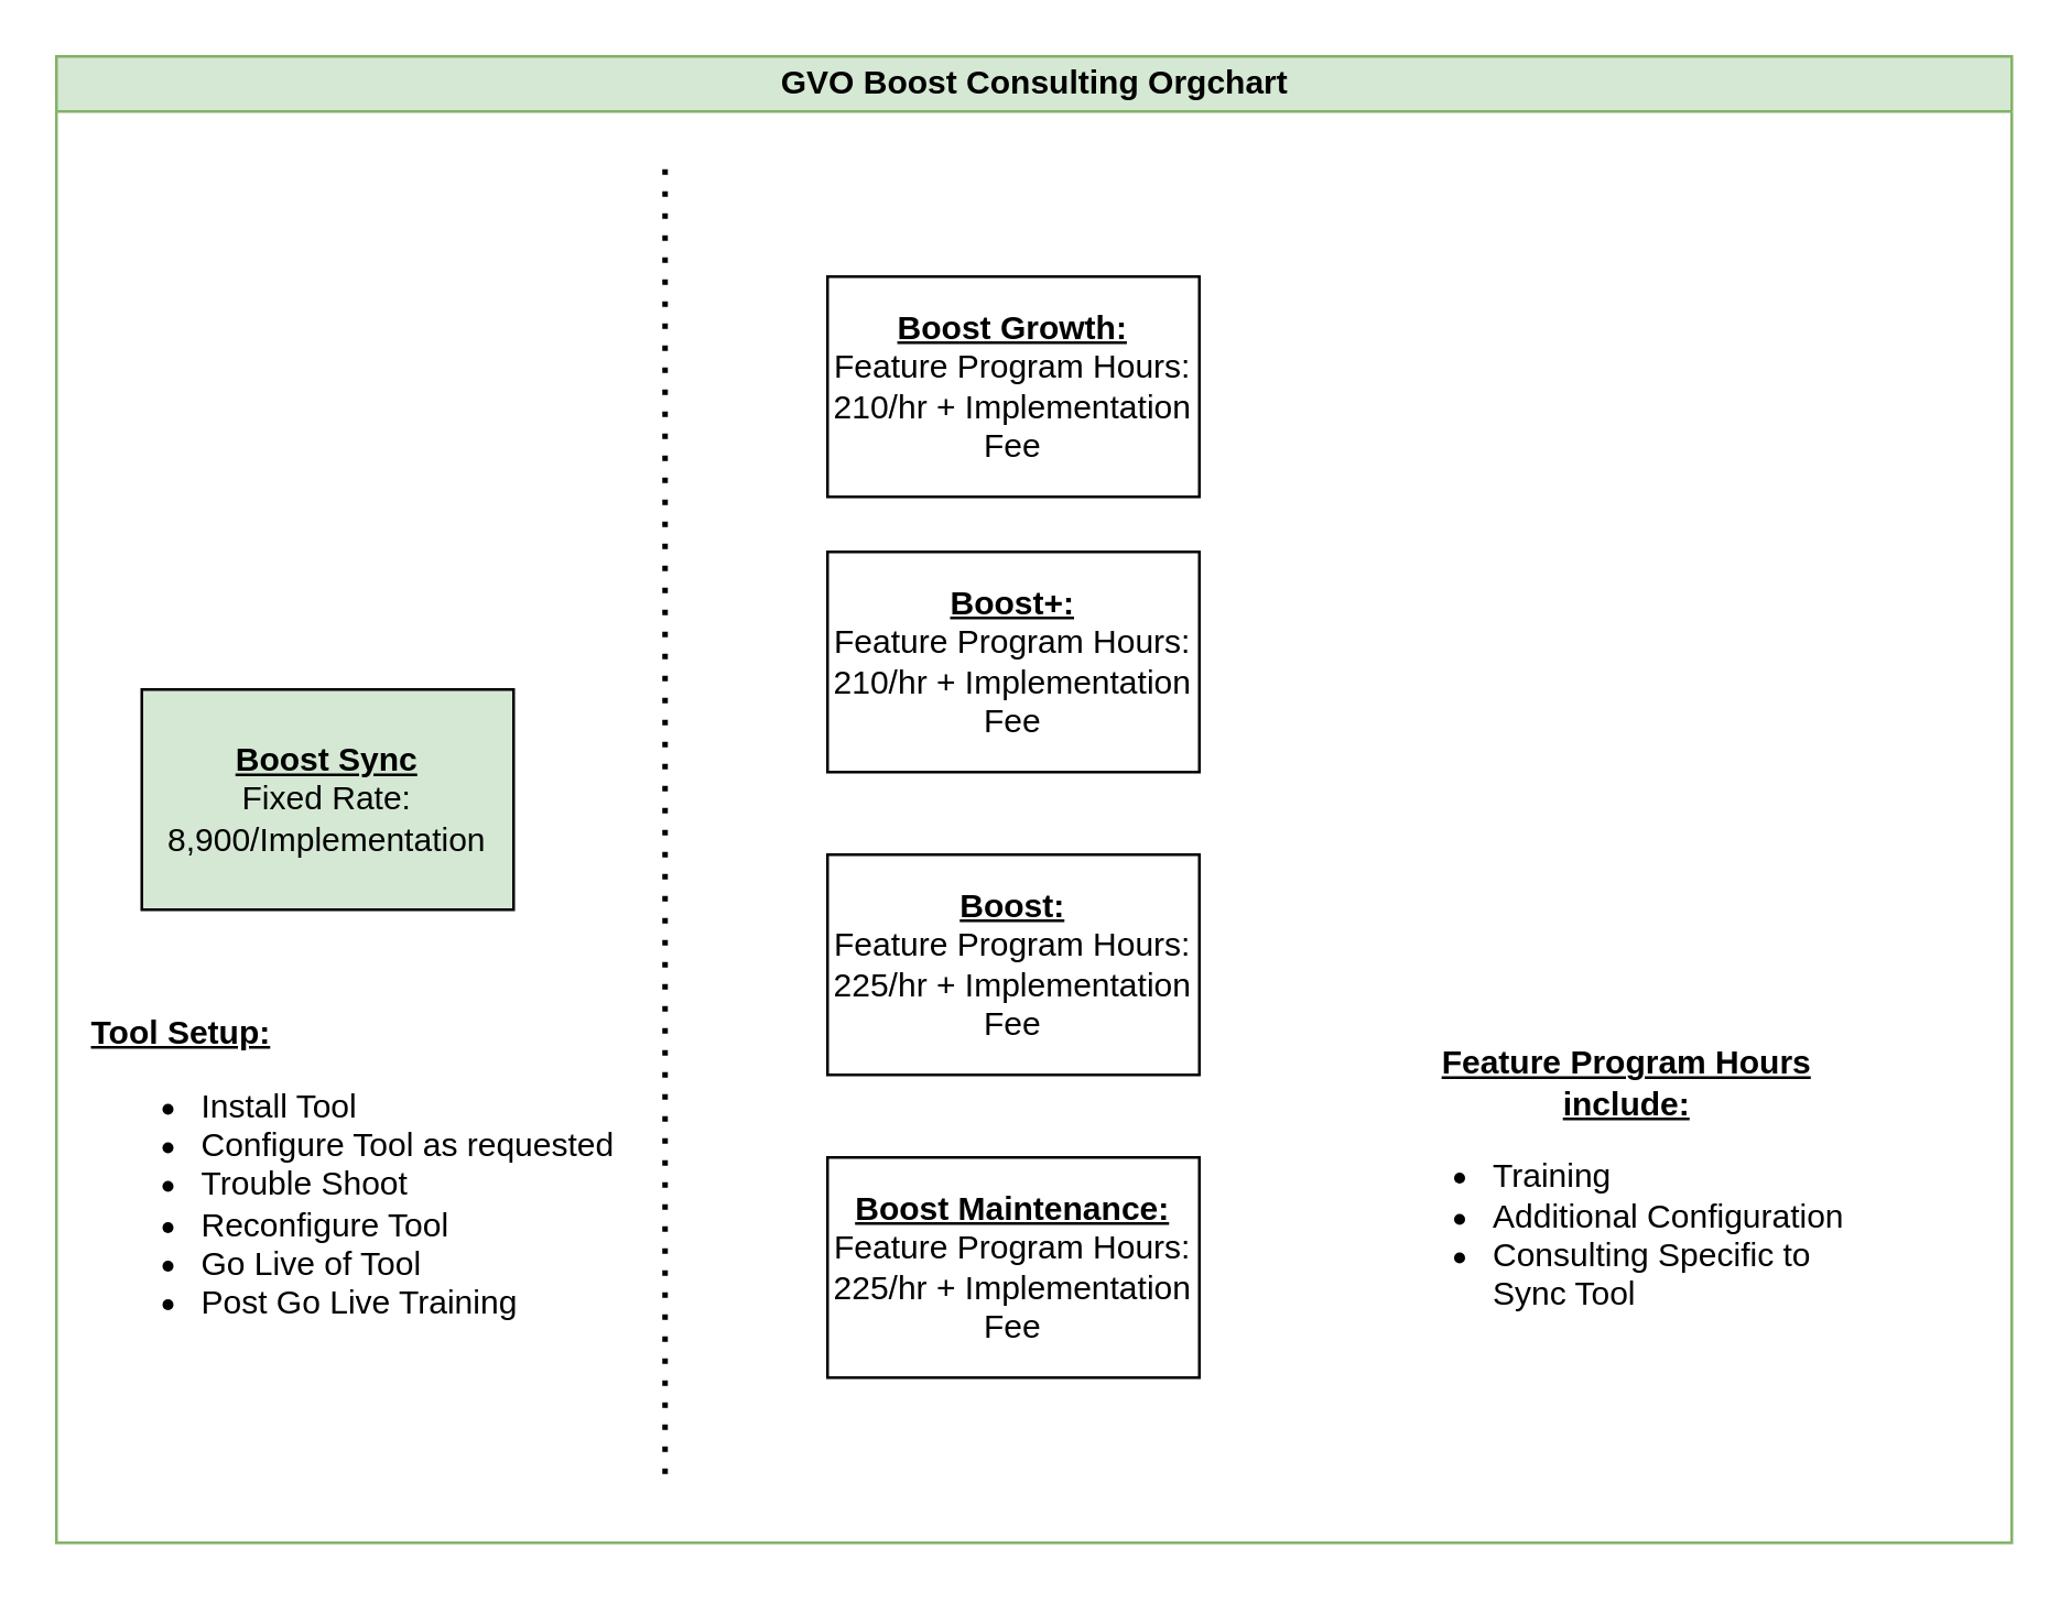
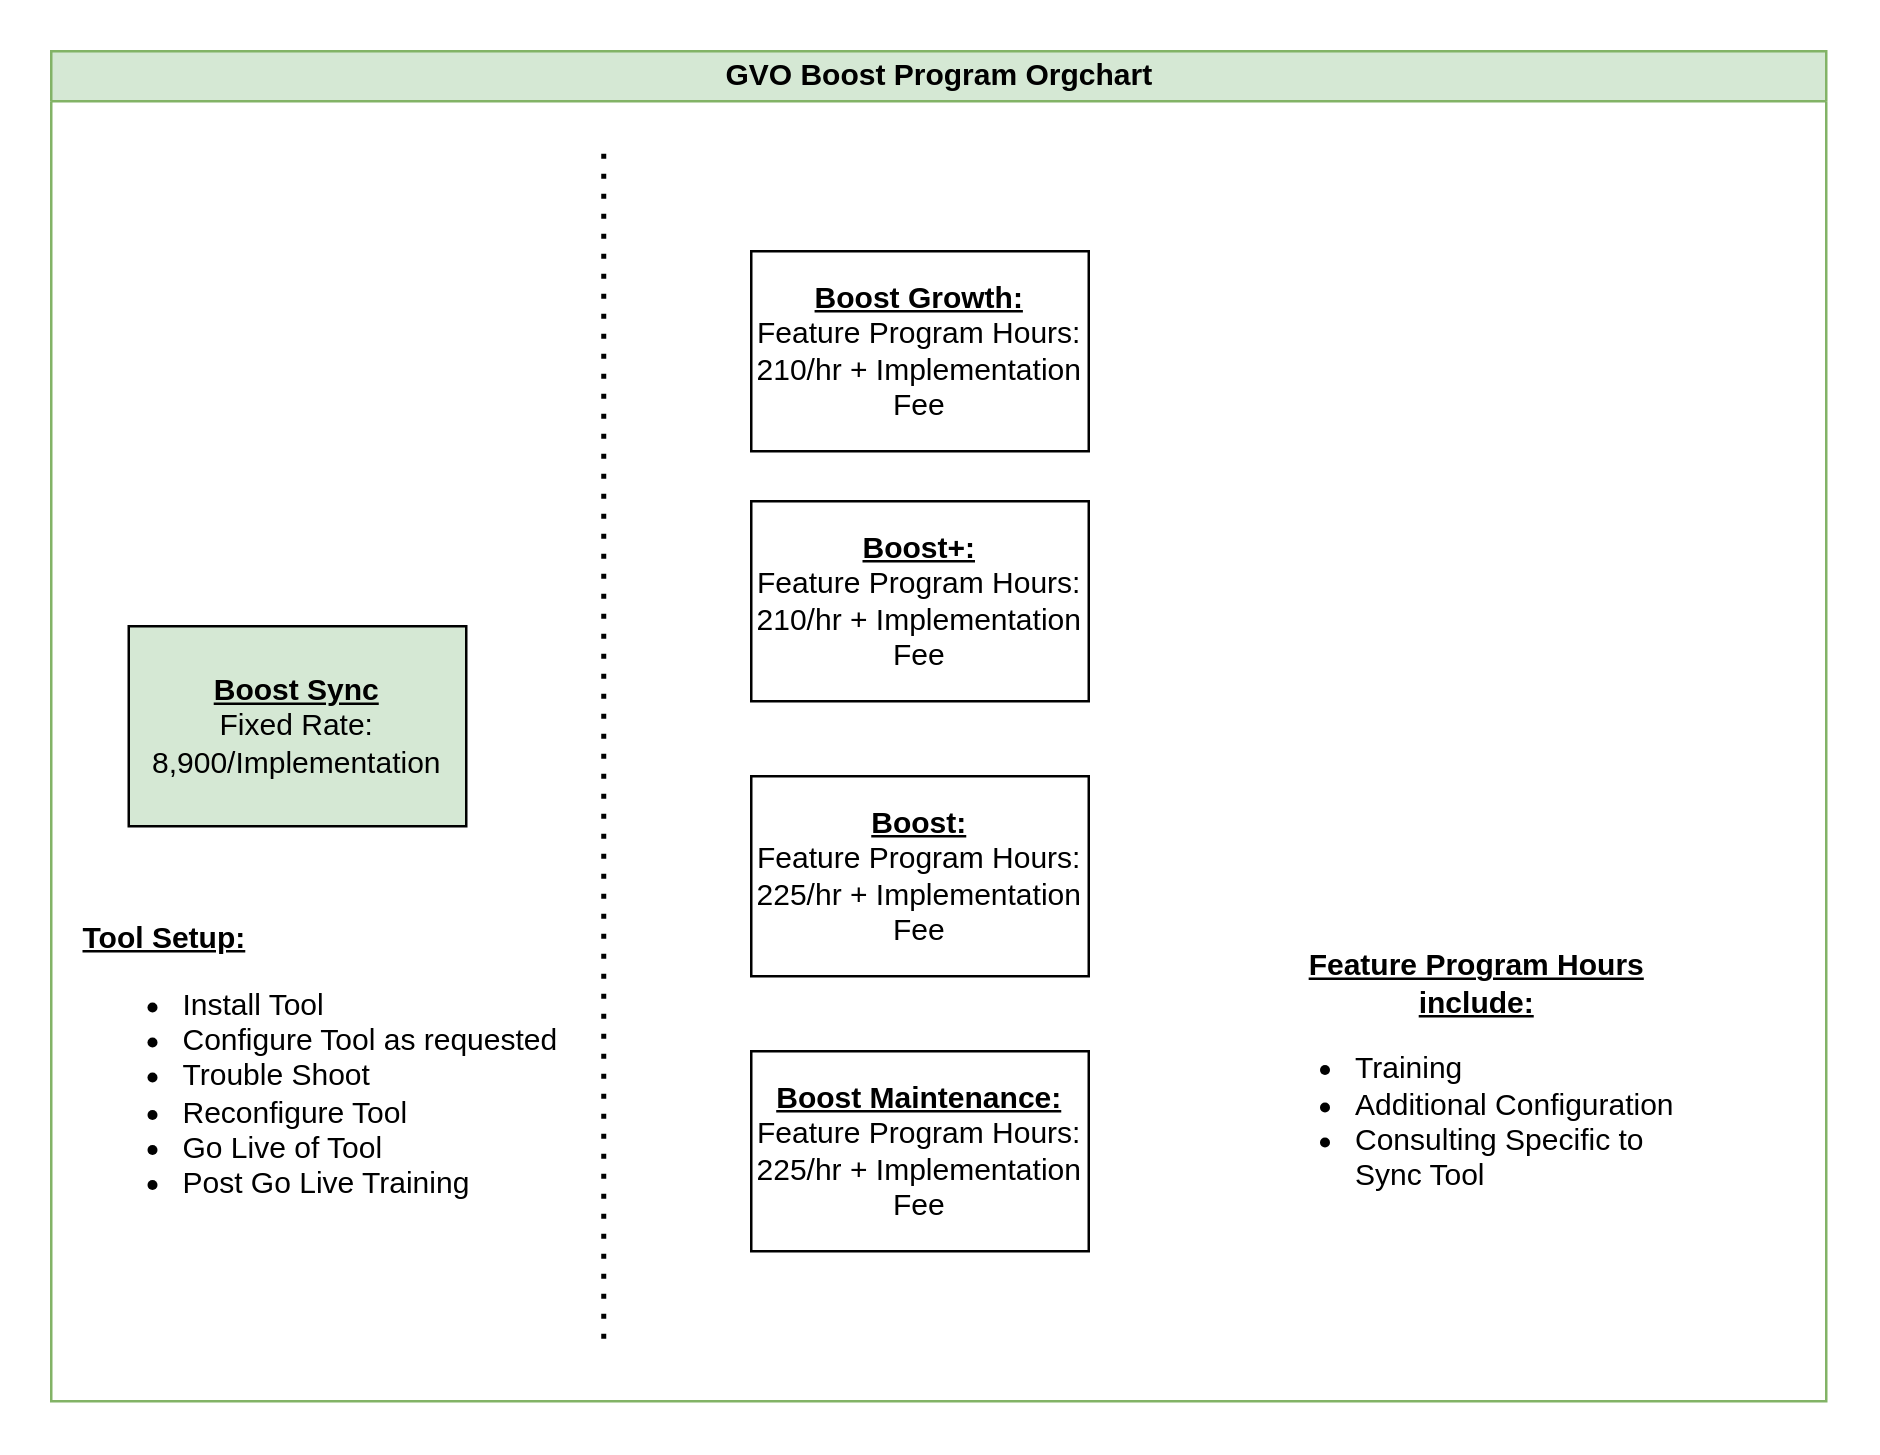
- <mxCell id="2" value="GVO Boost Consulting Orgchart" style="swimlane;html=1;startSize=20;horizontal=1;containerType=tree;glass=0;fillColor=#d5e8d4;strokeColor=#82b366;" parent="1" vertex="1"><mxGeometry x="20" y="20" width="710" height="540" as="geometry" /></mxCell>
+ <mxCell id="2" value="GVO Boost Program Orgchart" style="swimlane;html=1;startSize=20;horizontal=1;containerType=tree;glass=0;fillColor=#d5e8d4;strokeColor=#82b366;" parent="1" vertex="1"><mxGeometry x="20" y="20" width="710" height="540" as="geometry" /></mxCell>
